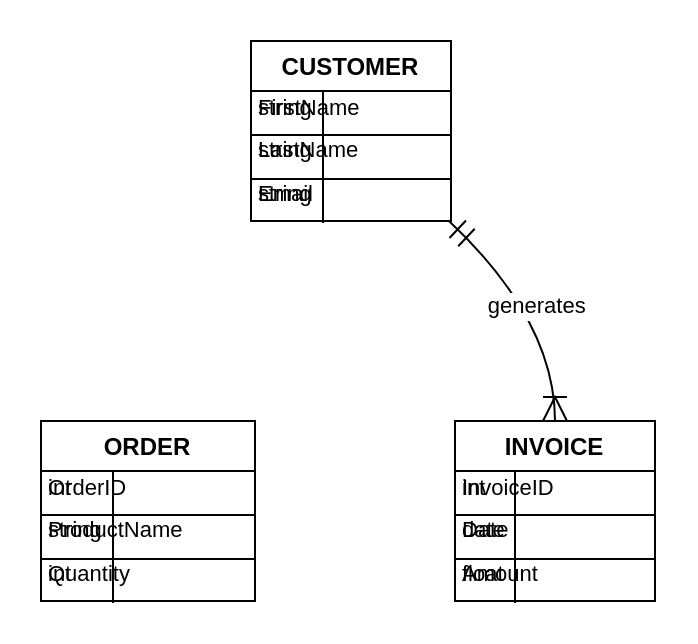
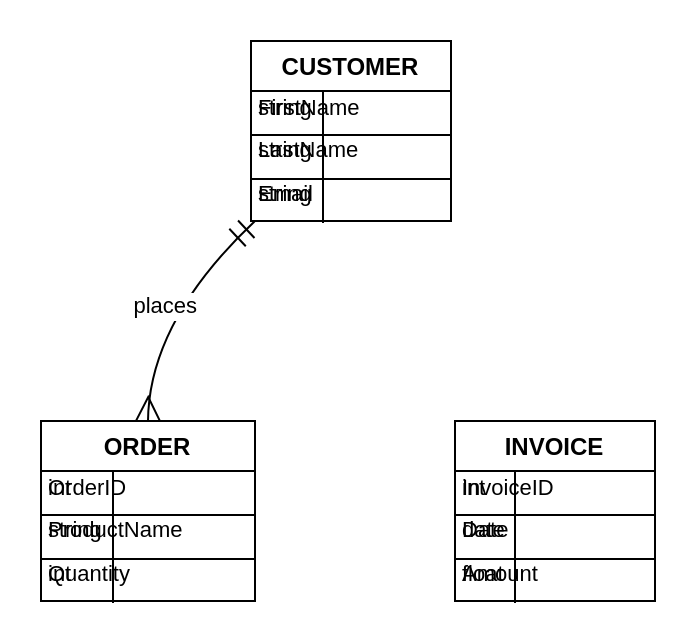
- <mxCell id="33" value="generates" style="curved=1;startArrow=ERmandOne;startSize=10;;endArrow=ERoneToMany;endSize=10;;exitX=0.99;exitY=1;entryX=0.5;entryY=0;" edge="1" parent="1" source="2" target="22"><mxGeometry relative="1" as="geometry"><Array as="points"><mxPoint x="277" y="160" /></Array></mxGeometry></mxCell>
+ <mxCell id="32" value="places" style="curved=1;startArrow=ERmandOne;startSize=10;;endArrow=ERmany;endSize=10;;exitX=0.02;exitY=1;entryX=0.5;entryY=0;" edge="1" parent="1" source="2" target="12"><mxGeometry relative="1" as="geometry"><Array as="points"><mxPoint x="74" y="160" /></Array></mxGeometry></mxCell>
